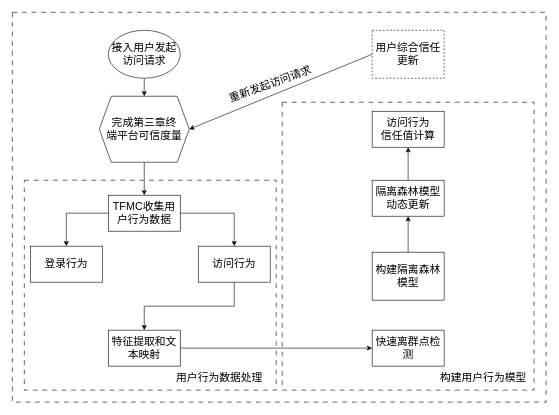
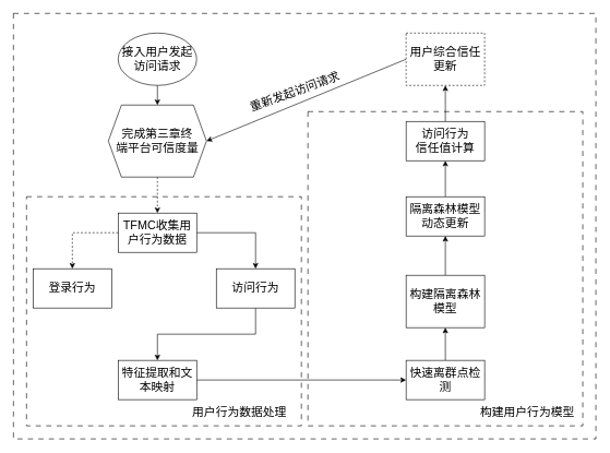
+ <mxCell id="23" value="" style="edgeStyle=orthogonalEdgeStyle;rounded=0;orthogonalLoop=1;jettySize=auto;html=1;" edge="1" parent="1" source="24" target="26"><mxGeometry relative="1" as="geometry" /></mxCell>
- <mxCell id="7" value="" style="edgeStyle=orthogonalEdgeStyle;rounded=0;orthogonalLoop=1;jettySize=auto;html=1;fontSize=18;" parent="1" source="8" target="11" edge="1"><mxGeometry relative="1" as="geometry" /></mxCell>
+ <mxCell id="7" value="" style="edgeStyle=orthogonalEdgeStyle;rounded=0;orthogonalLoop=1;jettySize=auto;html=1;fontSize=18;dashed=1;" parent="1" source="8" target="11" edge="1"><mxGeometry relative="1" as="geometry" /></mxCell>
- <mxCell id="9" value="" style="edgeStyle=orthogonalEdgeStyle;rounded=0;orthogonalLoop=1;jettySize=auto;html=1;fontSize=18;" parent="1" source="11" target="12" edge="1"><mxGeometry relative="1" as="geometry" /></mxCell>
+ <mxCell id="9" value="" style="edgeStyle=orthogonalEdgeStyle;rounded=0;orthogonalLoop=1;jettySize=auto;html=1;fontSize=18;dashed=1;" parent="1" source="11" target="12" edge="1"><mxGeometry relative="1" as="geometry" /></mxCell>
+ <mxCell id="17" value="" style="edgeStyle=orthogonalEdgeStyle;rounded=0;orthogonalLoop=1;jettySize=auto;html=1;fontSize=18;" parent="1" source="18" target="20" edge="1"><mxGeometry relative="1" as="geometry" /></mxCell>
